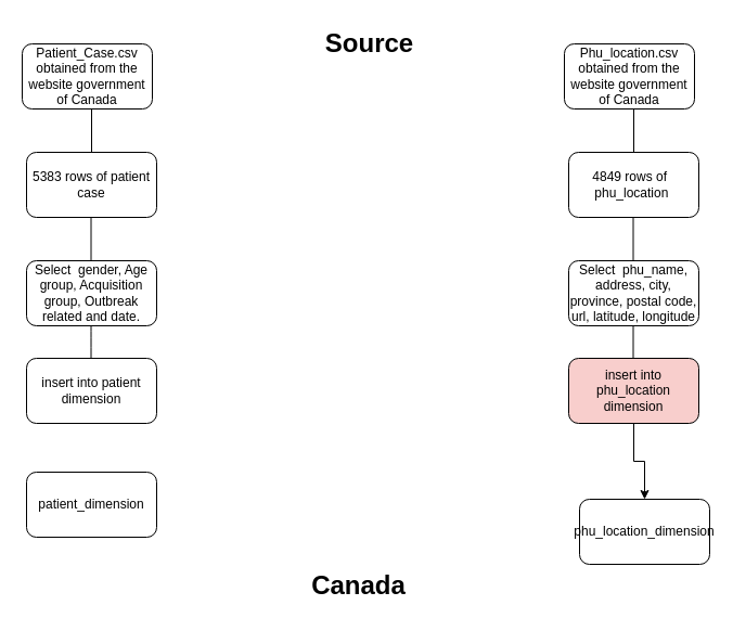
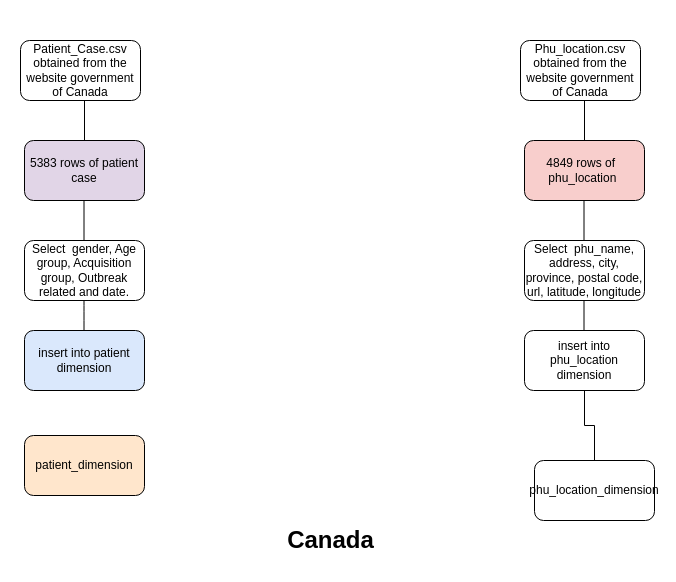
- <mxCell id="19" value="Source" style="text;strokeColor=none;fillColor=none;html=1;fontSize=24;fontStyle=1;verticalAlign=middle;align=center;" vertex="1" parent="1"><mxGeometry x="290" y="20" width="100" height="40" as="geometry" /></mxCell>
- <mxCell id="4" value="5383 rows of patient case" style="rounded=1;whiteSpace=wrap;html=1;" vertex="1" parent="1"><mxGeometry x="24" y="140" width="120" height="60" as="geometry" /></mxCell>
+ <mxCell id="4" value="5383 rows of patient case" style="rounded=1;whiteSpace=wrap;html=1;fillColor=#e1d5e7;" vertex="1" parent="1"><mxGeometry x="24" y="140" width="120" height="60" as="geometry" /></mxCell>
- <mxCell id="10" value="4849 rows of &amp;nbsp; phu_location&amp;nbsp;" style="rounded=1;whiteSpace=wrap;html=1;" vertex="1" parent="1"><mxGeometry x="524" y="140" width="120" height="60" as="geometry" /></mxCell>
+ <mxCell id="10" value="4849 rows of &amp;nbsp; phu_location&amp;nbsp;" style="rounded=1;whiteSpace=wrap;html=1;fillColor=#f8cecc;" vertex="1" parent="1"><mxGeometry x="524" y="140" width="120" height="60" as="geometry" /></mxCell>
- <mxCell id="6" value="insert into patient dimension" style="rounded=1;whiteSpace=wrap;html=1;" vertex="1" parent="1"><mxGeometry x="24" y="330" width="120" height="60" as="geometry" /></mxCell>
+ <mxCell id="6" value="insert into patient dimension" style="rounded=1;whiteSpace=wrap;html=1;fillColor=#dae8fc;" vertex="1" parent="1"><mxGeometry x="24" y="330" width="120" height="60" as="geometry" /></mxCell>
- <mxCell id="13" value="insert into phu_location dimension" style="rounded=1;whiteSpace=wrap;html=1;fillColor=#f8cecc;" vertex="1" parent="1"><mxGeometry x="524" y="330" width="120" height="60" as="geometry" /></mxCell>
+ <mxCell id="13" value="insert into phu_location dimension" style="rounded=1;whiteSpace=wrap;html=1;" vertex="1" parent="1"><mxGeometry x="524" y="330" width="120" height="60" as="geometry" /></mxCell>
- <mxCell id="12" style="edgeStyle=orthogonalEdgeStyle;rounded=0;orthogonalLoop=1;jettySize=auto;html=1;exitX=0.5;exitY=1;exitDx=0;exitDy=0;entryX=0.5;entryY=0;entryDx=0;entryDy=0;" edge="1" parent="1" source="13" target="14"><mxGeometry relative="1" as="geometry" /></mxCell>
+ <mxCell id="12" style="edgeStyle=orthogonalEdgeStyle;rounded=0;orthogonalLoop=1;jettySize=auto;html=1;exitX=0.5;exitY=1;exitDx=0;exitDy=0;entryX=0.5;entryY=0;entryDx=0;entryDy=0;endArrow=none;" edge="1" parent="1" source="13" target="14"><mxGeometry relative="1" as="geometry" /></mxCell>
- <mxCell id="7" value="patient_dimension" style="rounded=1;whiteSpace=wrap;html=1;" vertex="1" parent="1"><mxGeometry x="24" y="435" width="120" height="60" as="geometry" /></mxCell>
+ <mxCell id="7" value="patient_dimension" style="rounded=1;whiteSpace=wrap;html=1;fillColor=#ffe6cc;" vertex="1" parent="1"><mxGeometry x="24" y="435" width="120" height="60" as="geometry" /></mxCell>
